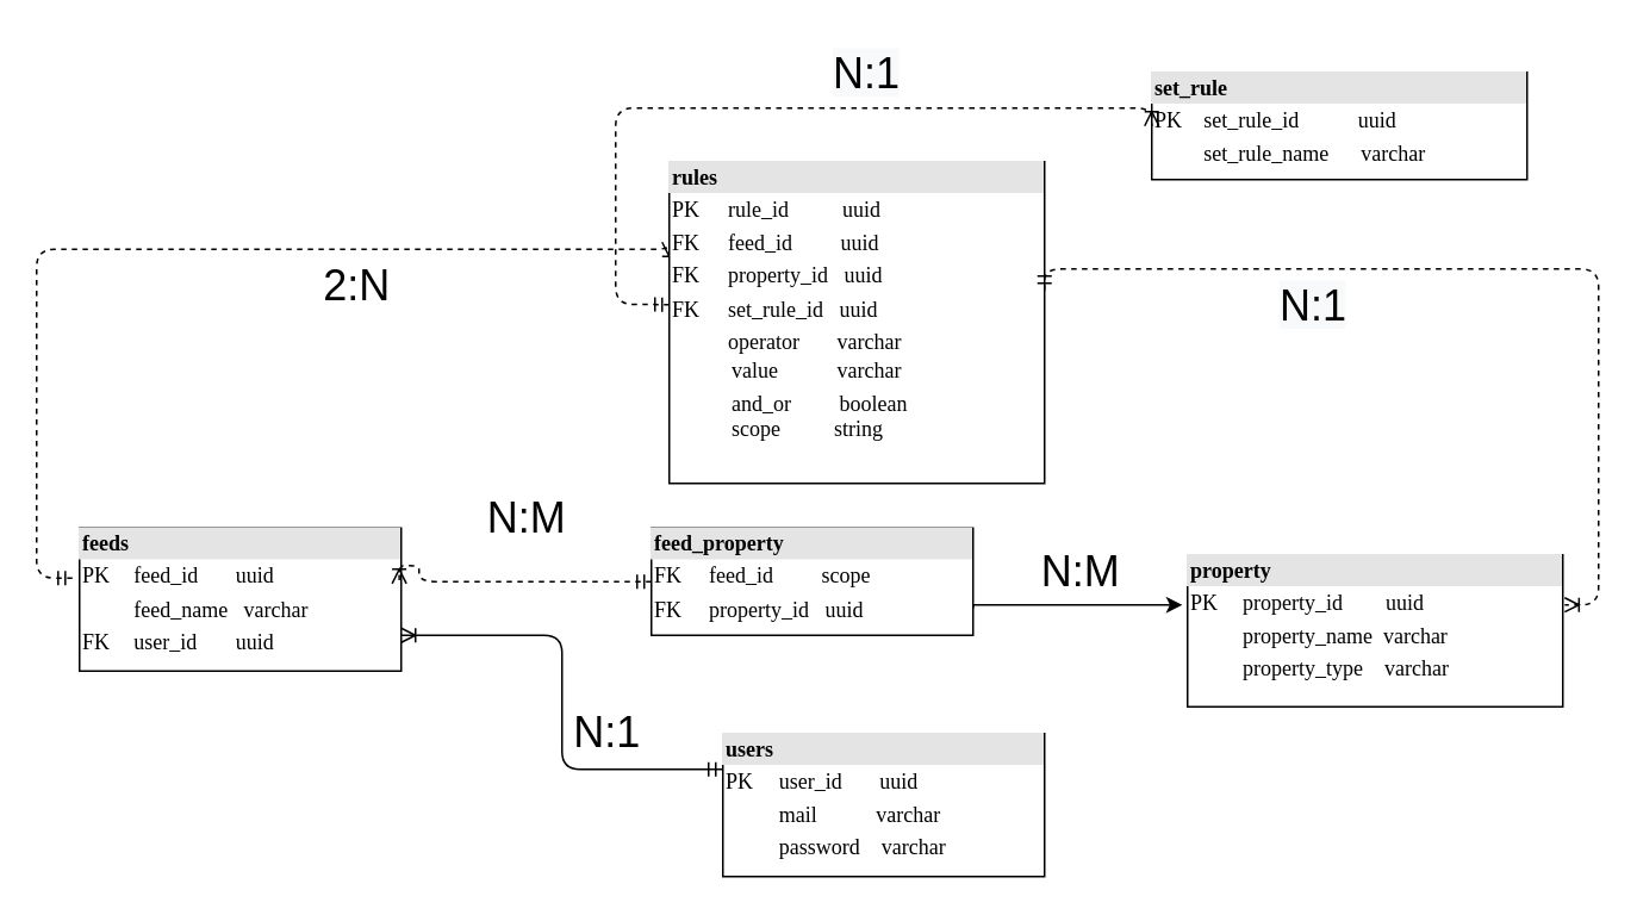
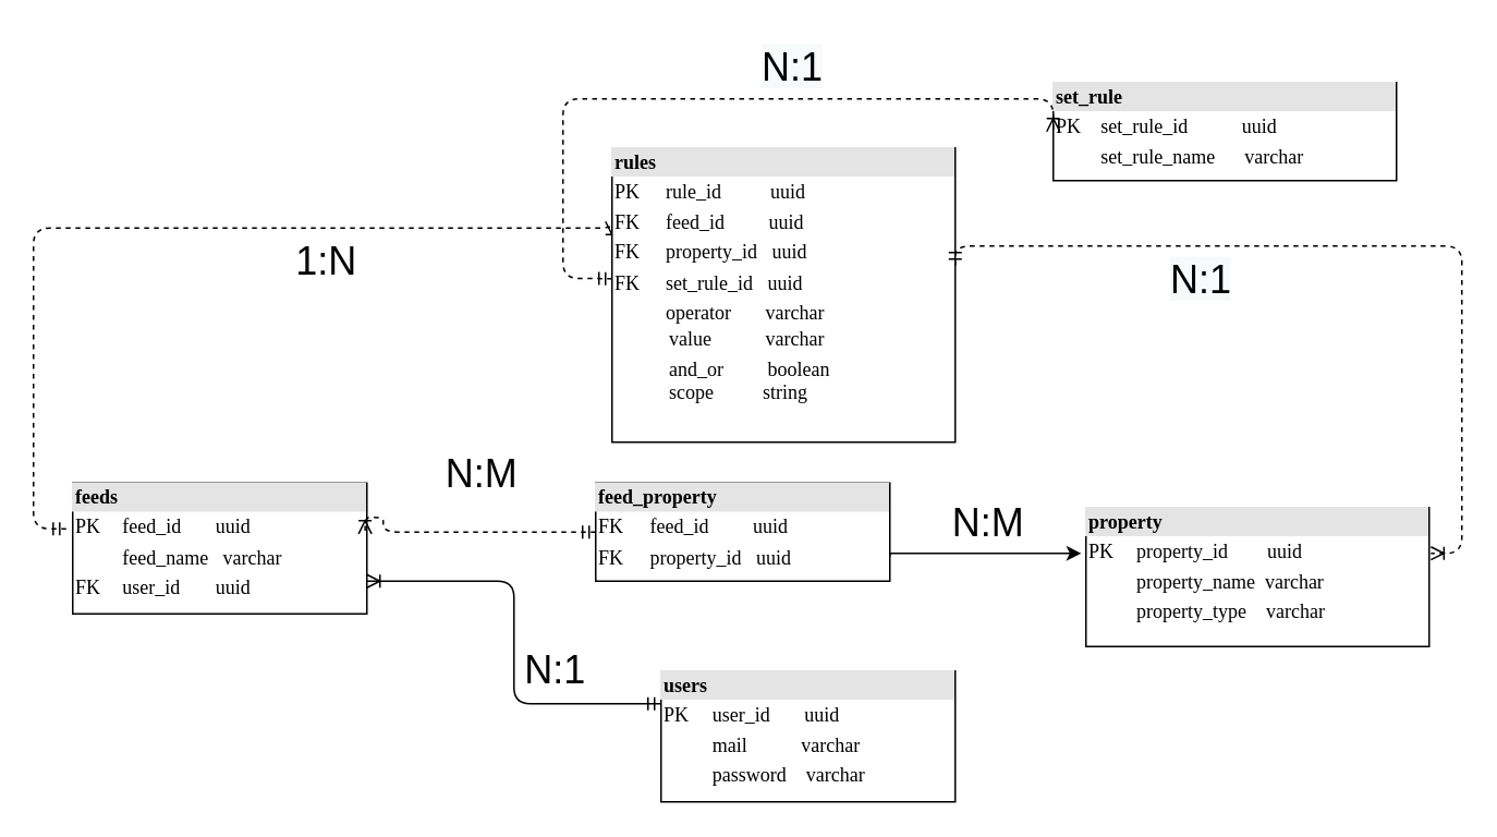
- <mxCell id="17" value="&lt;div style=&quot;box-sizing: border-box ; width: 100% ; background: #e4e4e4 ; padding: 2px&quot;&gt;&lt;b&gt;set_rule&lt;/b&gt;&lt;/div&gt;&lt;table style=&quot;width: 100% ; font-size: 1em&quot; cellpadding=&quot;2&quot; cellspacing=&quot;0&quot;&gt;&lt;tbody&gt;&lt;tr&gt;&lt;td&gt;PK&lt;/td&gt;&lt;td&gt;set_rule_id&amp;nbsp; &amp;nbsp; &amp;nbsp; &amp;nbsp; &amp;nbsp; &amp;nbsp;uuid&lt;/td&gt;&lt;/tr&gt;&lt;tr&gt;&lt;td&gt;&lt;br&gt;&lt;/td&gt;&lt;td&gt;set_rule_name&amp;nbsp; &amp;nbsp; &amp;nbsp; varchar&lt;/td&gt;&lt;/tr&gt;&lt;tr&gt;&lt;td&gt;&lt;/td&gt;&lt;td&gt;&lt;/td&gt;&lt;/tr&gt;&lt;/tbody&gt;&lt;/table&gt;" style="verticalAlign=top;align=left;overflow=fill;html=1;rounded=0;shadow=0;comic=0;labelBackgroundColor=none;strokeWidth=1;fontFamily=Verdana;fontSize=12" parent="1" vertex="1"><mxGeometry x="644" y="40" width="210" height="60" as="geometry" /></mxCell>
+ <mxCell id="17" value="&lt;div style=&quot;box-sizing: border-box ; width: 100% ; background: #e4e4e4 ; padding: 2px&quot;&gt;&lt;b&gt;set_rule&lt;/b&gt;&lt;/div&gt;&lt;table style=&quot;width: 100% ; font-size: 1em&quot; cellpadding=&quot;2&quot; cellspacing=&quot;0&quot;&gt;&lt;tbody&gt;&lt;tr&gt;&lt;td&gt;PK&lt;/td&gt;&lt;td&gt;set_rule_id&amp;nbsp; &amp;nbsp; &amp;nbsp; &amp;nbsp; &amp;nbsp; &amp;nbsp;uuid&lt;/td&gt;&lt;/tr&gt;&lt;tr&gt;&lt;td&gt;&lt;br&gt;&lt;/td&gt;&lt;td&gt;set_rule_name&amp;nbsp; &amp;nbsp; &amp;nbsp; varchar&lt;/td&gt;&lt;/tr&gt;&lt;tr&gt;&lt;td&gt;&lt;/td&gt;&lt;td&gt;&lt;/td&gt;&lt;/tr&gt;&lt;/tbody&gt;&lt;/table&gt;" style="verticalAlign=top;align=left;overflow=fill;html=1;rounded=0;shadow=0;comic=0;labelBackgroundColor=none;strokeWidth=1;fontFamily=Verdana;fontSize=12" parent="1" vertex="1"><mxGeometry x="644" y="50" width="210" height="60" as="geometry" /></mxCell>
- <mxCell id="16" value="&lt;font style=&quot;font-size: 24px&quot;&gt;2:N&lt;/font&gt;" style="text;html=1;align=center;verticalAlign=middle;resizable=0;points=[];autosize=1;" parent="1" vertex="1"><mxGeometry x="174" y="150" width="50" height="20" as="geometry" /></mxCell>
+ <mxCell id="16" value="&lt;font style=&quot;font-size: 24px&quot;&gt;1:N&lt;/font&gt;" style="text;html=1;align=center;verticalAlign=middle;resizable=0;points=[];autosize=1;" parent="1" vertex="1"><mxGeometry x="174" y="150" width="50" height="20" as="geometry" /></mxCell>
- <mxCell id="8" value="&lt;div style=&quot;box-sizing: border-box ; width: 100% ; background: #e4e4e4 ; padding: 2px&quot;&gt;&lt;b&gt;feed_property&lt;/b&gt;&lt;/div&gt;&lt;table style=&quot;width: 100% ; font-size: 1em&quot; cellpadding=&quot;2&quot; cellspacing=&quot;0&quot;&gt;&lt;tbody&gt;&lt;tr&gt;&lt;td&gt;FK&lt;br&gt;&lt;/td&gt;&lt;td&gt;feed_id&amp;nbsp; &amp;nbsp; &amp;nbsp; &amp;nbsp; &amp;nbsp;scope&lt;/td&gt;&lt;/tr&gt;&lt;tr&gt;&lt;td&gt;FK&lt;/td&gt;&lt;td&gt;property_id&amp;nbsp; &amp;nbsp;uuid&lt;/td&gt;&lt;/tr&gt;&lt;tr&gt;&lt;td&gt;&lt;/td&gt;&lt;td&gt;&lt;br&gt;&lt;/td&gt;&lt;/tr&gt;&lt;tr&gt;&lt;td&gt;&lt;/td&gt;&lt;td&gt;&lt;br&gt;&lt;/td&gt;&lt;/tr&gt;&lt;/tbody&gt;&lt;/table&gt;" style="verticalAlign=top;align=left;overflow=fill;html=1;rounded=0;shadow=0;comic=0;labelBackgroundColor=none;strokeWidth=1;fontFamily=Verdana;fontSize=12" parent="1" vertex="1"><mxGeometry x="364" y="295" width="180" height="60" as="geometry" /></mxCell>
+ <mxCell id="8" value="&lt;div style=&quot;box-sizing: border-box ; width: 100% ; background: #e4e4e4 ; padding: 2px&quot;&gt;&lt;b&gt;feed_property&lt;/b&gt;&lt;/div&gt;&lt;table style=&quot;width: 100% ; font-size: 1em&quot; cellpadding=&quot;2&quot; cellspacing=&quot;0&quot;&gt;&lt;tbody&gt;&lt;tr&gt;&lt;td&gt;FK&lt;br&gt;&lt;/td&gt;&lt;td&gt;feed_id&amp;nbsp; &amp;nbsp; &amp;nbsp; &amp;nbsp; &amp;nbsp;uuid&lt;/td&gt;&lt;/tr&gt;&lt;tr&gt;&lt;td&gt;FK&lt;/td&gt;&lt;td&gt;property_id&amp;nbsp; &amp;nbsp;uuid&lt;/td&gt;&lt;/tr&gt;&lt;tr&gt;&lt;td&gt;&lt;/td&gt;&lt;td&gt;&lt;br&gt;&lt;/td&gt;&lt;/tr&gt;&lt;tr&gt;&lt;td&gt;&lt;/td&gt;&lt;td&gt;&lt;br&gt;&lt;/td&gt;&lt;/tr&gt;&lt;/tbody&gt;&lt;/table&gt;" style="verticalAlign=top;align=left;overflow=fill;html=1;rounded=0;shadow=0;comic=0;labelBackgroundColor=none;strokeWidth=1;fontFamily=Verdana;fontSize=12" parent="1" vertex="1"><mxGeometry x="364" y="295" width="180" height="60" as="geometry" /></mxCell>
